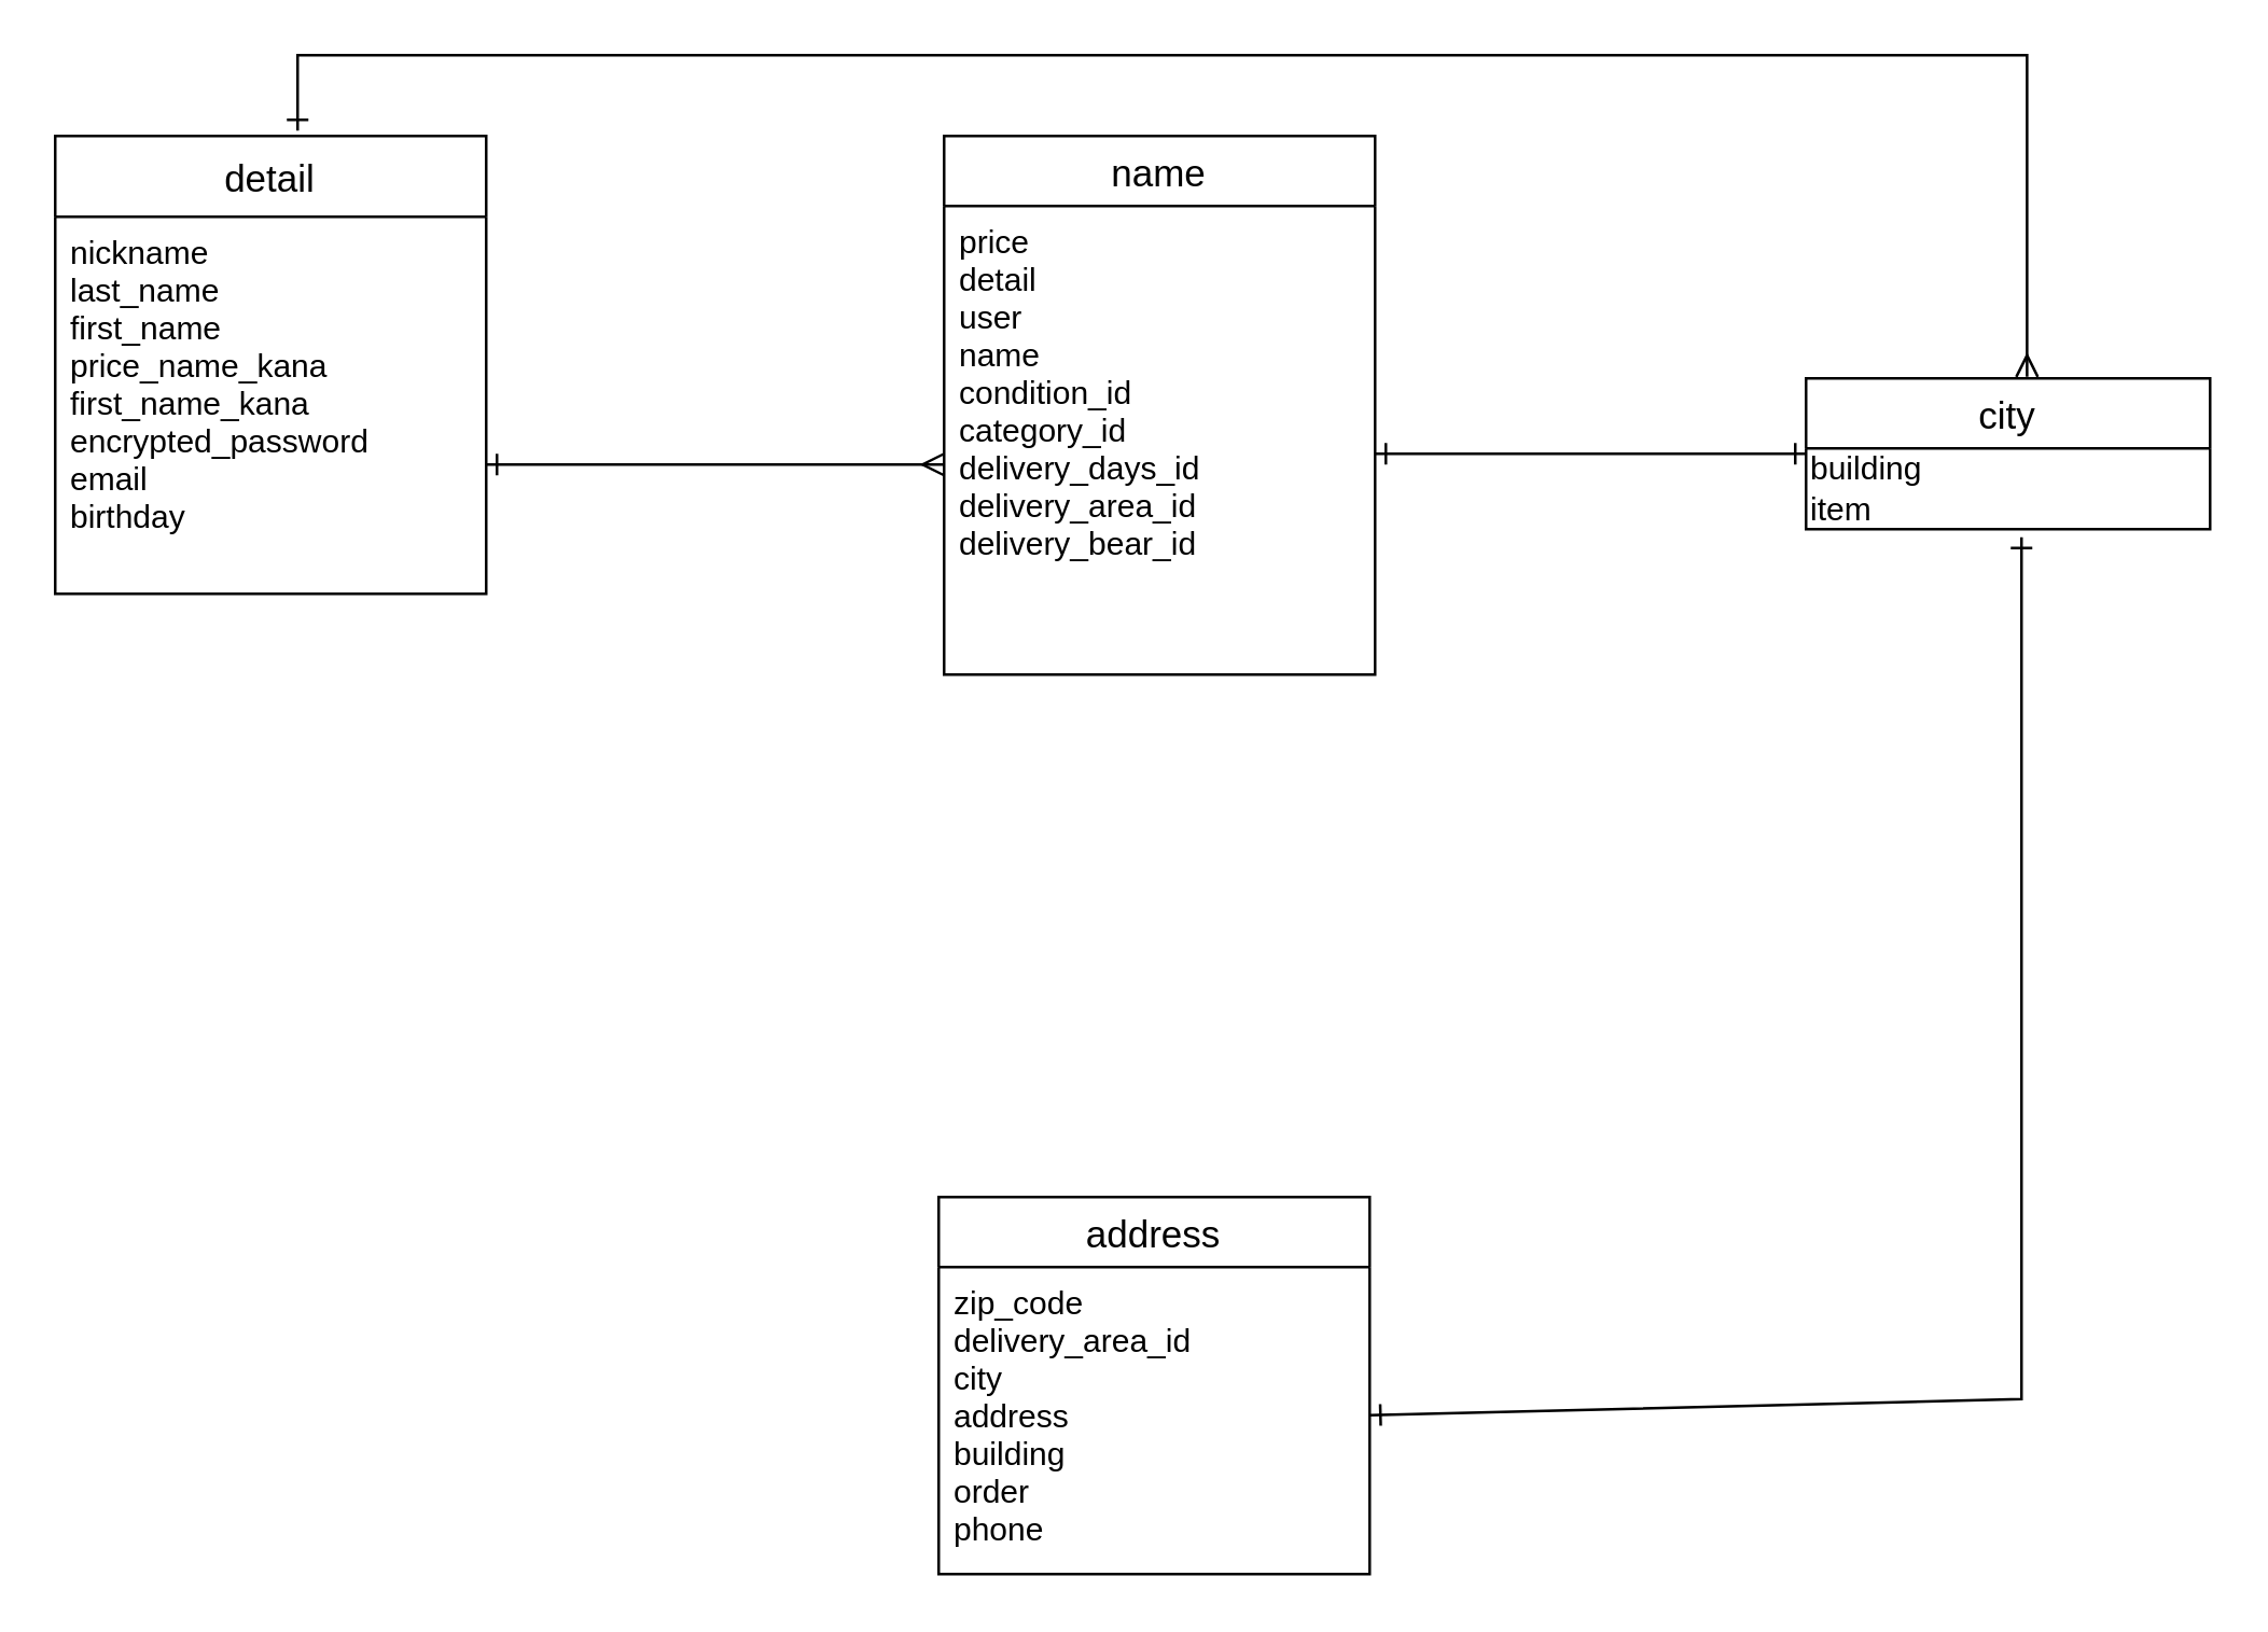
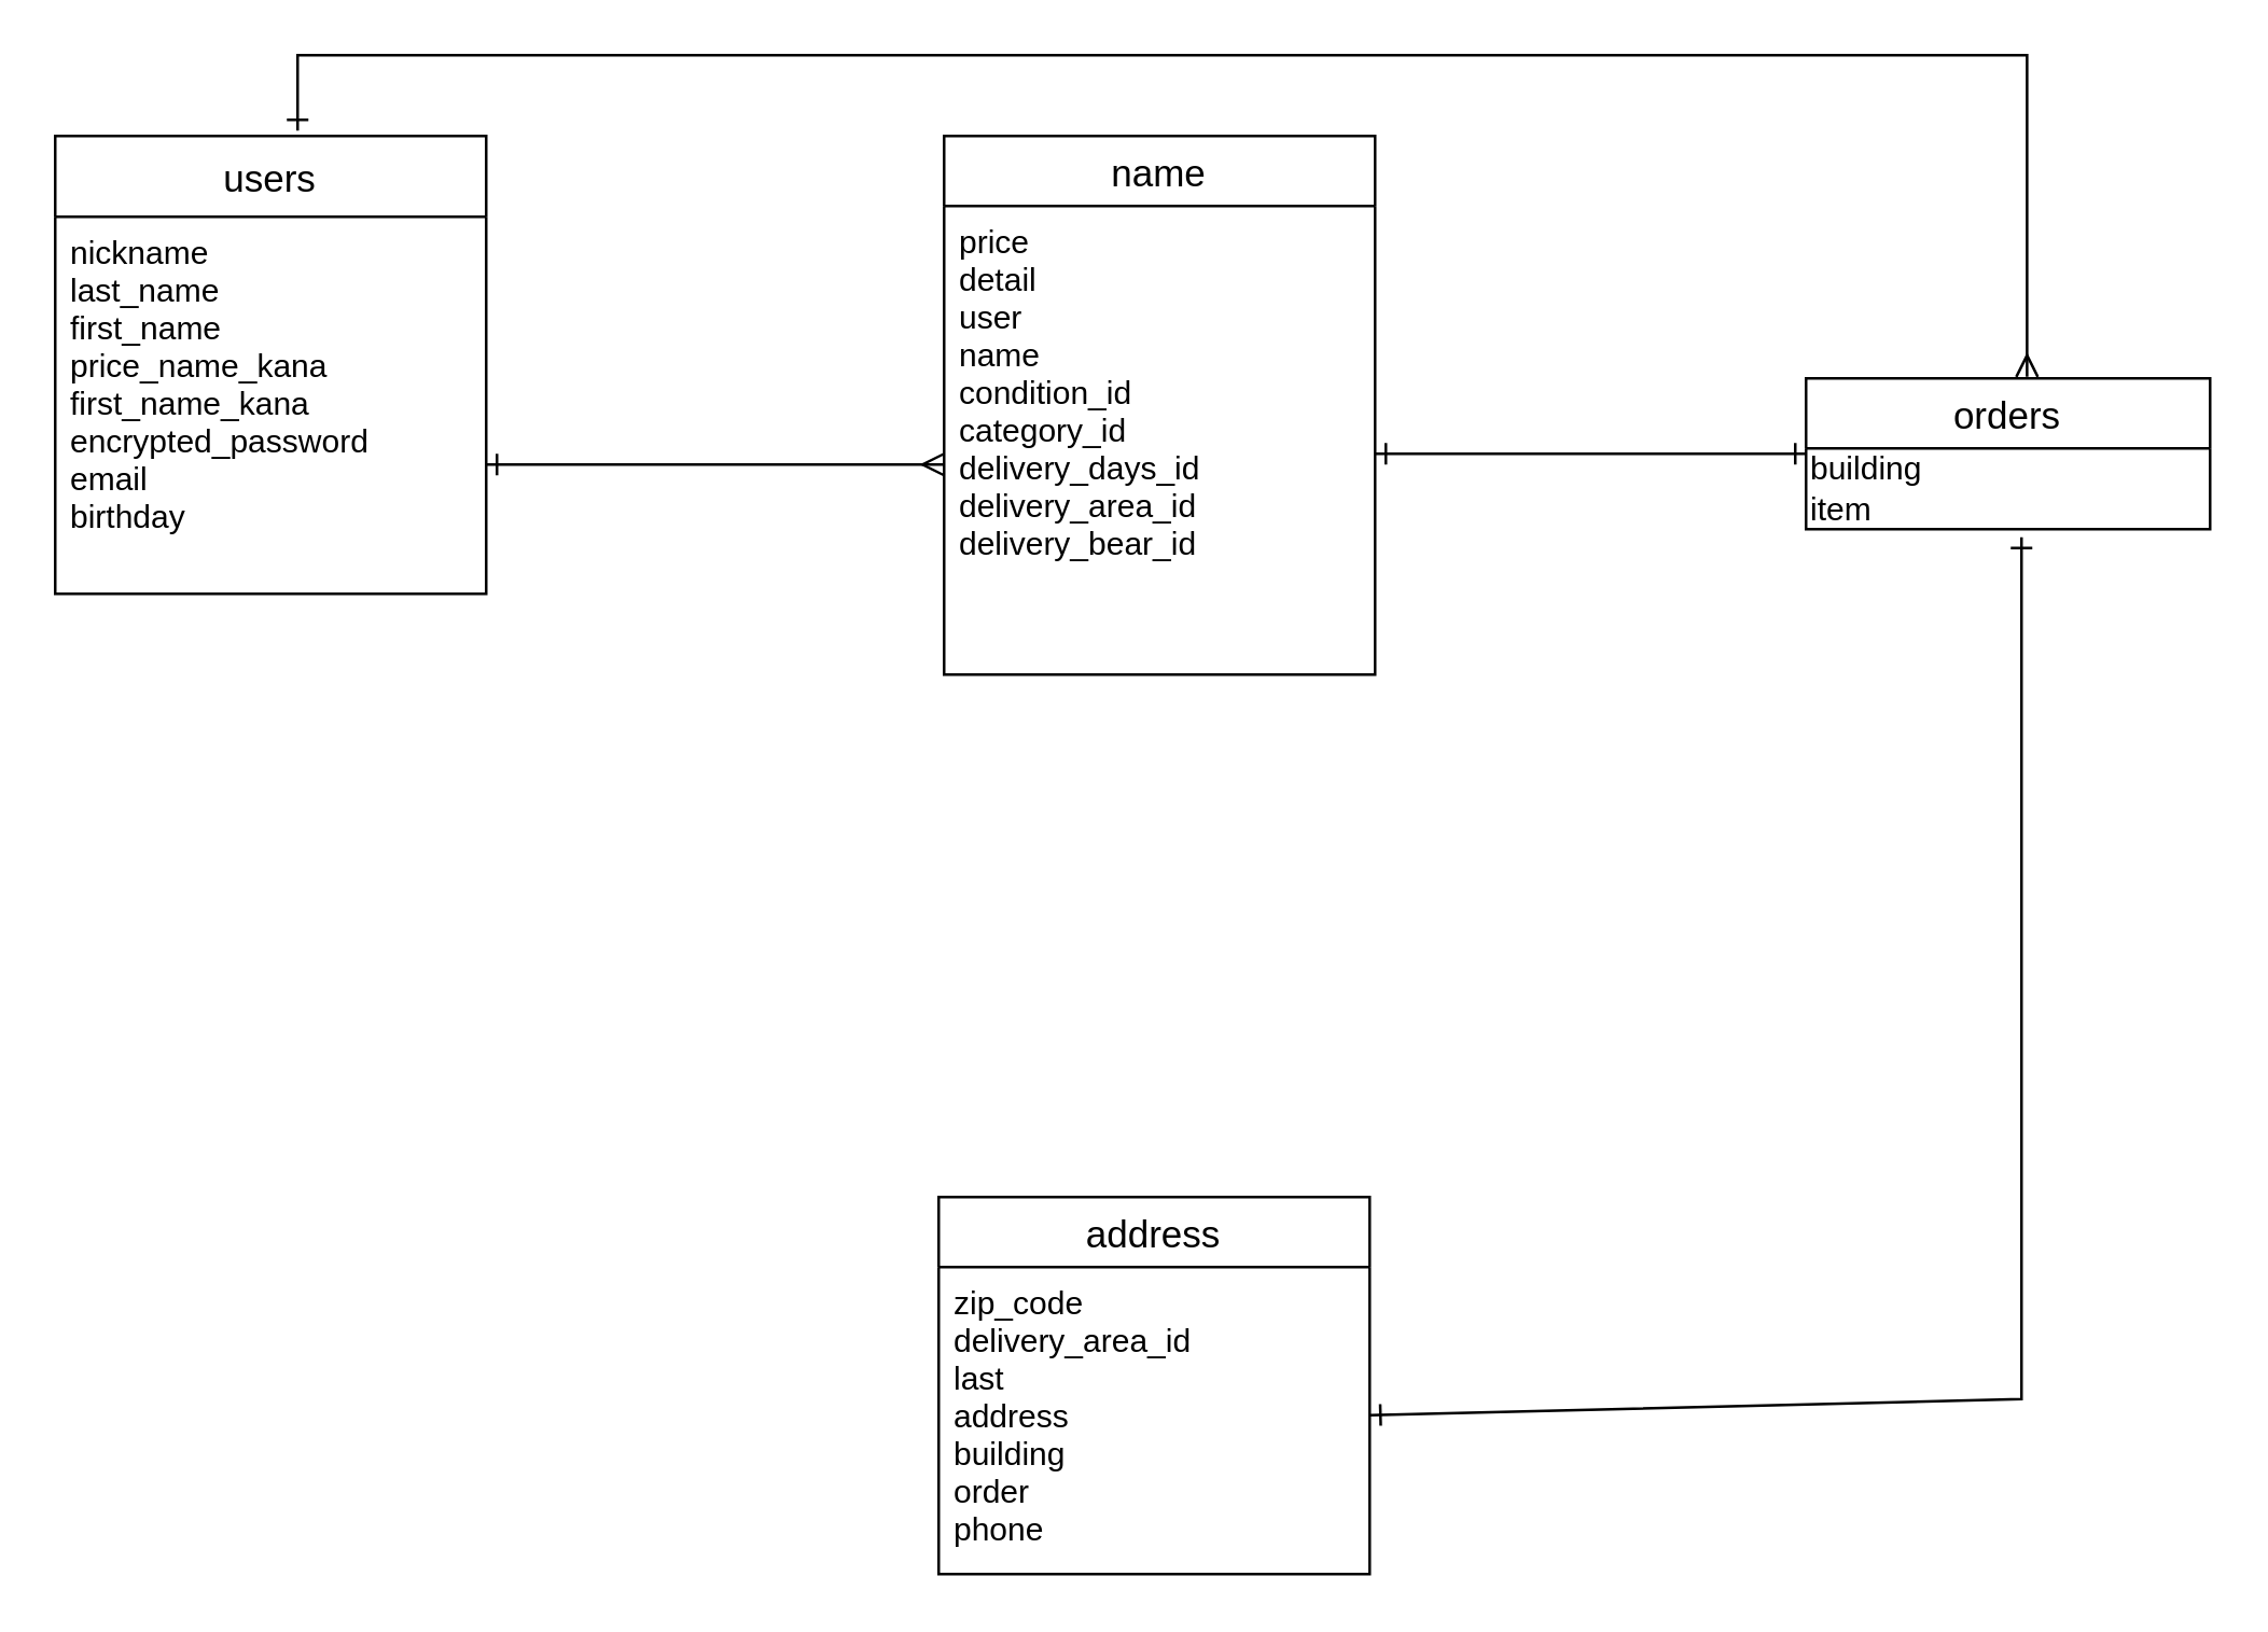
- <mxCell id="2" value="detail" style="swimlane;fontStyle=0;childLayout=stackLayout;horizontal=1;startSize=30;horizontalStack=0;resizeParent=1;resizeParentMax=0;resizeLast=0;collapsible=1;marginBottom=0;align=center;fontSize=14;rounded=0;" parent="1" vertex="1"><mxGeometry x="20" y="50" width="160" height="170" as="geometry" /></mxCell>
+ <mxCell id="2" value="users" style="swimlane;fontStyle=0;childLayout=stackLayout;horizontal=1;startSize=30;horizontalStack=0;resizeParent=1;resizeParentMax=0;resizeLast=0;collapsible=1;marginBottom=0;align=center;fontSize=14;rounded=0;" parent="1" vertex="1"><mxGeometry x="20" y="50" width="160" height="170" as="geometry" /></mxCell>
- <mxCell id="8" value="city" style="swimlane;fontStyle=0;childLayout=stackLayout;horizontal=1;startSize=26;horizontalStack=0;resizeParent=1;resizeParentMax=0;resizeLast=0;collapsible=1;marginBottom=0;align=center;fontSize=14;rounded=0;" parent="1" vertex="1"><mxGeometry x="670" y="140" width="150" height="56" as="geometry"><mxRectangle x="680" y="130" width="70" height="26" as="alternateBounds" /></mxGeometry></mxCell>
+ <mxCell id="8" value="orders" style="swimlane;fontStyle=0;childLayout=stackLayout;horizontal=1;startSize=26;horizontalStack=0;resizeParent=1;resizeParentMax=0;resizeLast=0;collapsible=1;marginBottom=0;align=center;fontSize=14;rounded=0;" parent="1" vertex="1"><mxGeometry x="670" y="140" width="150" height="56" as="geometry"><mxRectangle x="680" y="130" width="70" height="26" as="alternateBounds" /></mxGeometry></mxCell>
- <mxCell id="11" value="zip_code&#10;delivery_area_id&#10;city&#10;address&#10;building&#10;order&#10;phone" style="text;strokeColor=none;fillColor=none;spacingLeft=4;spacingRight=4;overflow=hidden;rotatable=0;points=[[0,0.5],[1,0.5]];portConstraint=eastwest;fontSize=12;" parent="10" vertex="1"><mxGeometry y="26" width="160" height="114" as="geometry" /></mxCell>
+ <mxCell id="11" value="zip_code&#10;delivery_area_id&#10;last&#10;address&#10;building&#10;order&#10;phone" style="text;strokeColor=none;fillColor=none;spacingLeft=4;spacingRight=4;overflow=hidden;rotatable=0;points=[[0,0.5],[1,0.5]];portConstraint=eastwest;fontSize=12;" parent="10" vertex="1"><mxGeometry y="26" width="160" height="114" as="geometry" /></mxCell>
